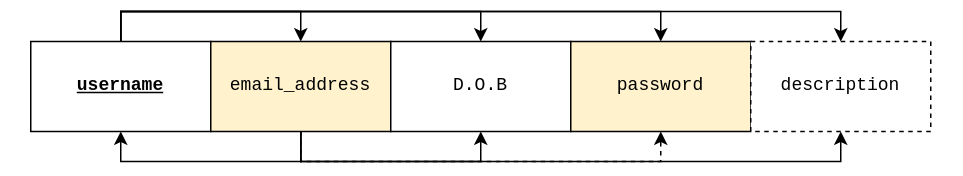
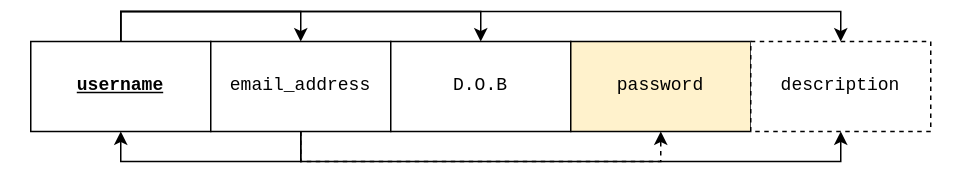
- <mxCell id="4" style="edgeStyle=orthogonalEdgeStyle;rounded=0;orthogonalLoop=1;jettySize=auto;html=1;exitX=0.5;exitY=0;exitDx=0;exitDy=0;entryX=0.5;entryY=0;entryDx=0;entryDy=0;" edge="1" parent="1" source="6" target="13"><mxGeometry relative="1" as="geometry" /></mxCell>
- <mxCell id="11" value="email_address" style="rounded=0;whiteSpace=wrap;html=1;fontFamily=Courier New;labelBackgroundColor=none;fontStyle=0;fillColor=#fff2cc;" vertex="1" parent="1"><mxGeometry x="140" y="20" width="120" height="60" as="geometry" /></mxCell>
+ <mxCell id="11" value="email_address" style="rounded=0;whiteSpace=wrap;html=1;fontFamily=Courier New;labelBackgroundColor=none;fontStyle=0" vertex="1" parent="1"><mxGeometry x="140" y="20" width="120" height="60" as="geometry" /></mxCell>
- <mxCell id="8" style="edgeStyle=orthogonalEdgeStyle;rounded=0;orthogonalLoop=1;jettySize=auto;html=1;exitX=0.5;exitY=1;exitDx=0;exitDy=0;entryX=0.5;entryY=1;entryDx=0;entryDy=0;" edge="1" parent="1" source="11" target="12"><mxGeometry relative="1" as="geometry" /></mxCell>
